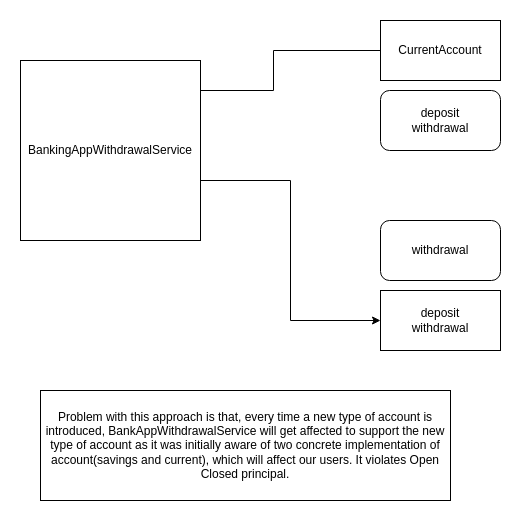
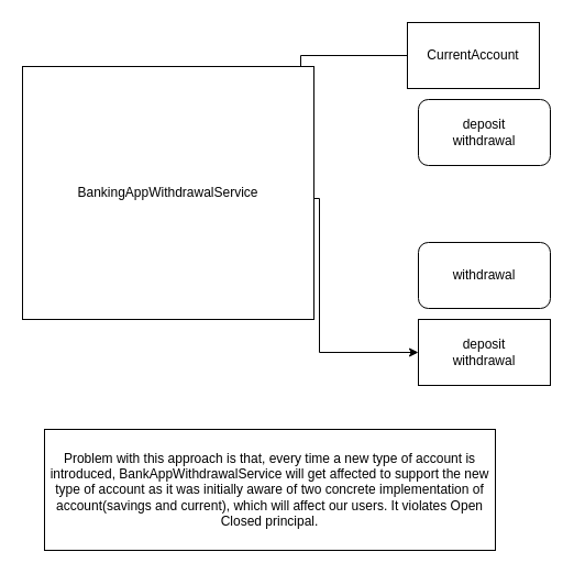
- <mxCell id="5" value="CurrentAccount" style="whiteSpace=wrap;html=1;" vertex="1" parent="1"><mxGeometry x="380" y="20" width="120" height="60" as="geometry" /></mxCell>
+ <mxCell id="5" value="CurrentAccount" style="whiteSpace=wrap;html=1;" vertex="1" parent="1"><mxGeometry x="370" y="20" width="120" height="60" as="geometry" /></mxCell>
- <mxCell id="4" value="BankingAppWithdrawalService" style="whiteSpace=wrap;html=1;aspect=fixed;" vertex="1" parent="1"><mxGeometry x="20" y="60" width="180" height="180" as="geometry" /></mxCell>
+ <mxCell id="4" value="BankingAppWithdrawalService" style="whiteSpace=wrap;html=1;aspect=fixed;" vertex="1" parent="1"><mxGeometry x="20" y="60" width="265" height="230" as="geometry" /></mxCell>
